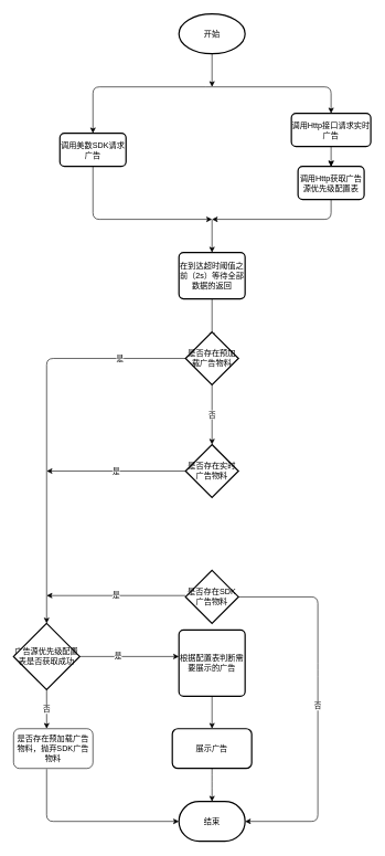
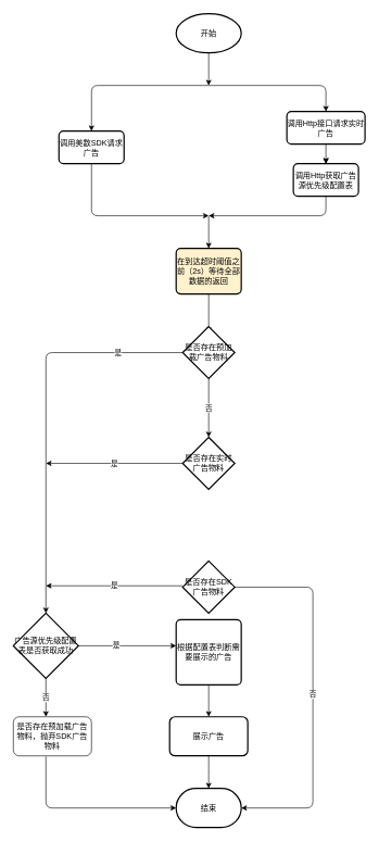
- <mxCell id="18" value="在到达超时阈值之前（2s）等待全部数据的返回" style="rounded=1;whiteSpace=wrap;html=1;absoluteArcSize=1;arcSize=14;strokeWidth=2;" parent="1" vertex="1"><mxGeometry x="270" y="380" width="100" height="70" as="geometry" /></mxCell>
+ <mxCell id="18" value="在到达超时阈值之前（2s）等待全部数据的返回" style="rounded=1;whiteSpace=wrap;html=1;absoluteArcSize=1;arcSize=14;strokeWidth=2;fillColor=#fff2cc;" parent="1" vertex="1"><mxGeometry x="270" y="380" width="100" height="70" as="geometry" /></mxCell>
